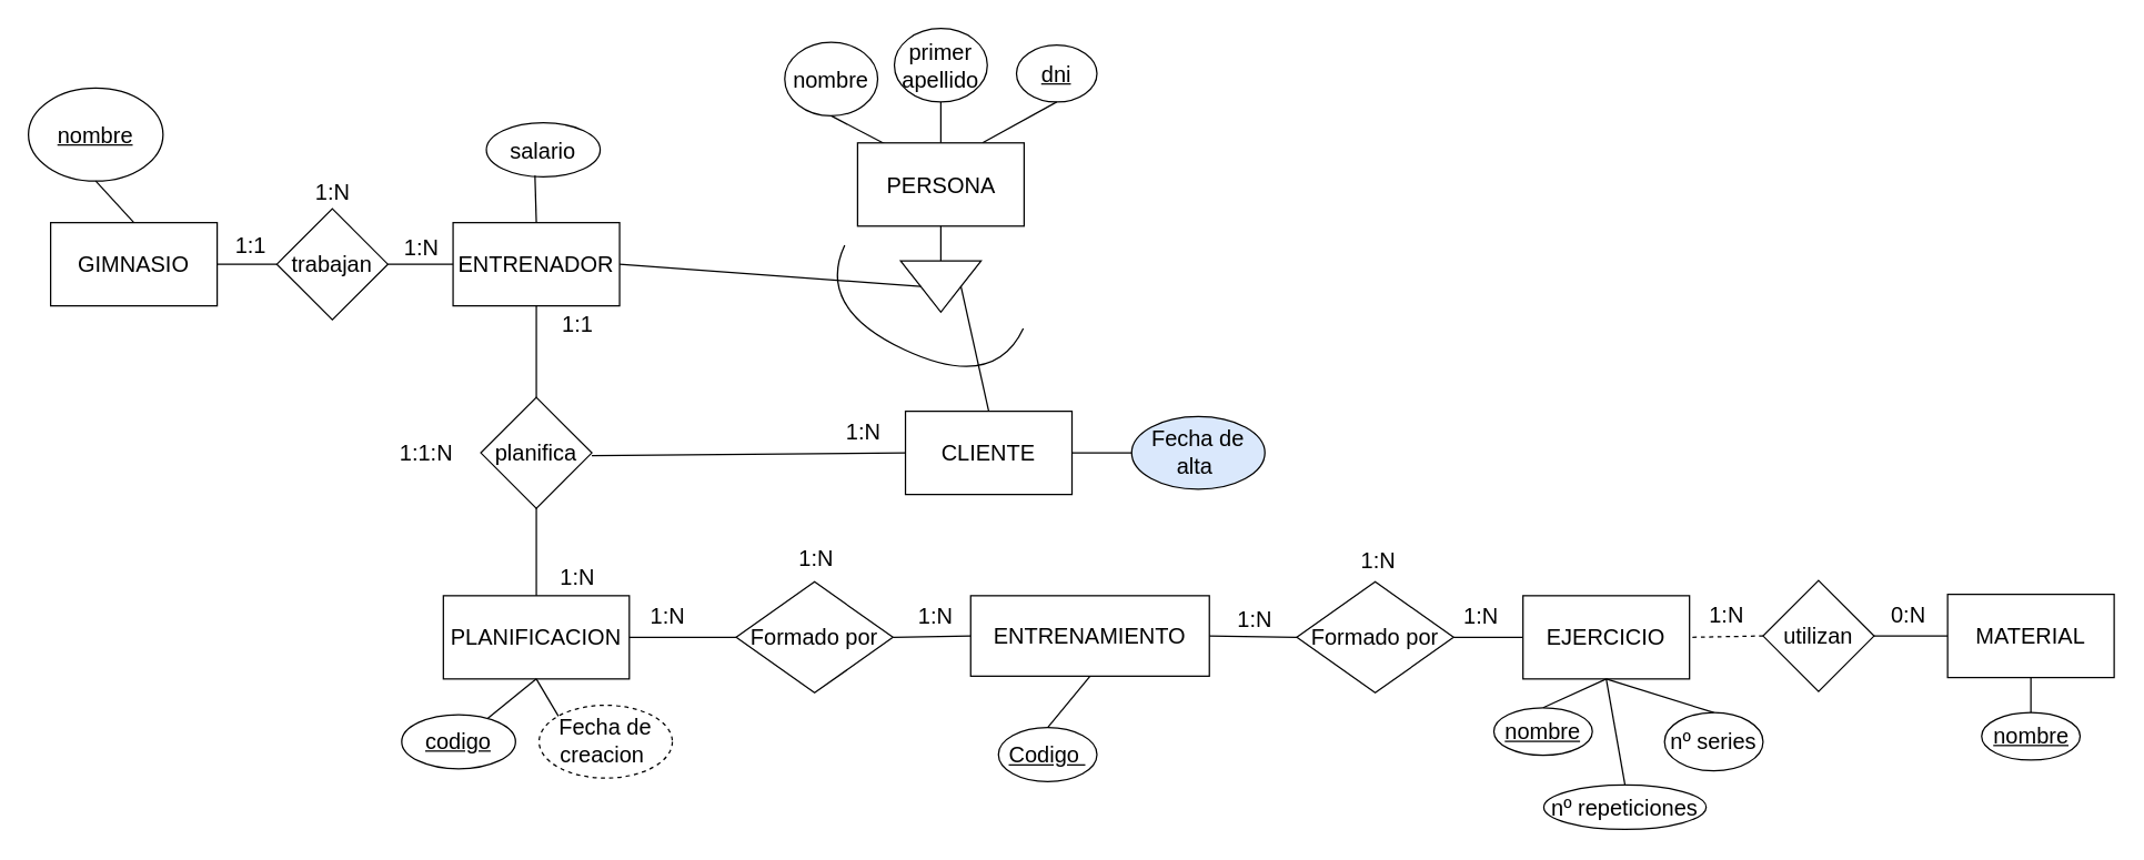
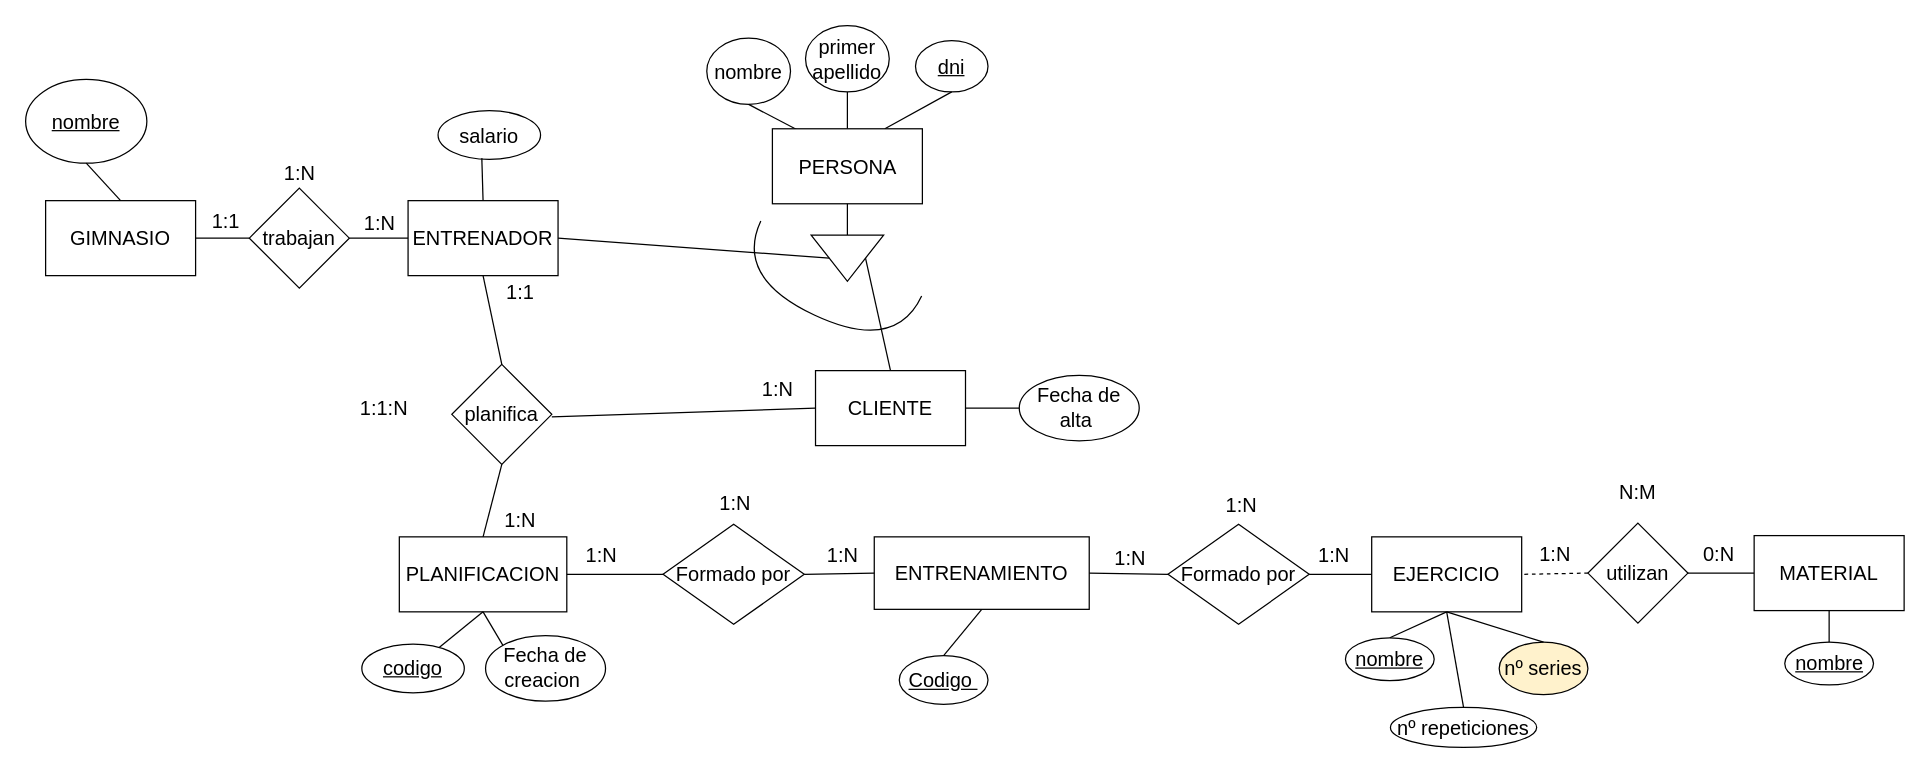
- <mxCell id="18" value="&lt;font style=&quot;vertical-align: inherit;&quot;&gt;&lt;font style=&quot;vertical-align: inherit;&quot;&gt;planifica&lt;/font&gt;&lt;/font&gt;" style="rhombus;whiteSpace=wrap;html=1;fontSize=16;" vertex="1" parent="1"><mxGeometry x="346" y="286" width="80" height="80" as="geometry" /></mxCell>
+ <mxCell id="18" value="&lt;font style=&quot;vertical-align: inherit;&quot;&gt;&lt;font style=&quot;vertical-align: inherit;&quot;&gt;planifica&lt;/font&gt;&lt;/font&gt;" style="rhombus;whiteSpace=wrap;html=1;fontSize=16;" vertex="1" parent="1"><mxGeometry x="361" y="291" width="80" height="80" as="geometry" /></mxCell>
- <mxCell id="36" value="&lt;font style=&quot;vertical-align: inherit;&quot;&gt;&lt;font style=&quot;vertical-align: inherit;&quot;&gt;Fecha de alta&amp;nbsp;&lt;/font&gt;&lt;/font&gt;" style="ellipse;whiteSpace=wrap;html=1;fontSize=16;fillColor=#dae8fc;" vertex="1" parent="1"><mxGeometry x="815" y="299.75" width="96" height="52.5" as="geometry" /></mxCell>
+ <mxCell id="36" value="&lt;font style=&quot;vertical-align: inherit;&quot;&gt;&lt;font style=&quot;vertical-align: inherit;&quot;&gt;Fecha de alta&amp;nbsp;&lt;/font&gt;&lt;/font&gt;" style="ellipse;whiteSpace=wrap;html=1;fontSize=16;" vertex="1" parent="1"><mxGeometry x="815" y="299.75" width="96" height="52.5" as="geometry" /></mxCell>
+ <mxCell id="68" value="N:M" style="text;html=1;strokeColor=none;fillColor=none;align=center;verticalAlign=middle;whiteSpace=wrap;rounded=0;fontSize=16;" vertex="1" parent="1"><mxGeometry x="1280" y="378" width="60" height="30" as="geometry" /></mxCell>
- <mxCell id="39" value="&lt;font style=&quot;vertical-align: inherit;&quot;&gt;&lt;font style=&quot;vertical-align: inherit;&quot;&gt;&lt;font style=&quot;vertical-align: inherit;&quot;&gt;&lt;font style=&quot;vertical-align: inherit;&quot;&gt;Fecha de creacion&amp;nbsp;&lt;/font&gt;&lt;/font&gt;&lt;/font&gt;&lt;/font&gt;" style="ellipse;whiteSpace=wrap;html=1;fontSize=16;dashed=1;" vertex="1" parent="1"><mxGeometry x="388" y="508" width="96" height="52.5" as="geometry" /></mxCell>
+ <mxCell id="39" value="&lt;font style=&quot;vertical-align: inherit;&quot;&gt;&lt;font style=&quot;vertical-align: inherit;&quot;&gt;&lt;font style=&quot;vertical-align: inherit;&quot;&gt;&lt;font style=&quot;vertical-align: inherit;&quot;&gt;Fecha de creacion&amp;nbsp;&lt;/font&gt;&lt;/font&gt;&lt;/font&gt;&lt;/font&gt;" style="ellipse;whiteSpace=wrap;html=1;fontSize=16;" vertex="1" parent="1"><mxGeometry x="388" y="508" width="96" height="52.5" as="geometry" /></mxCell>
- <mxCell id="59" value="nº series" style="ellipse;whiteSpace=wrap;html=1;fontSize=16;" vertex="1" parent="1"><mxGeometry x="1199" y="513.25" width="71" height="42" as="geometry" /></mxCell>
+ <mxCell id="59" value="nº series" style="ellipse;whiteSpace=wrap;html=1;fontSize=16;fillColor=#fff2cc;" vertex="1" parent="1"><mxGeometry x="1199" y="513.25" width="71" height="42" as="geometry" /></mxCell>
